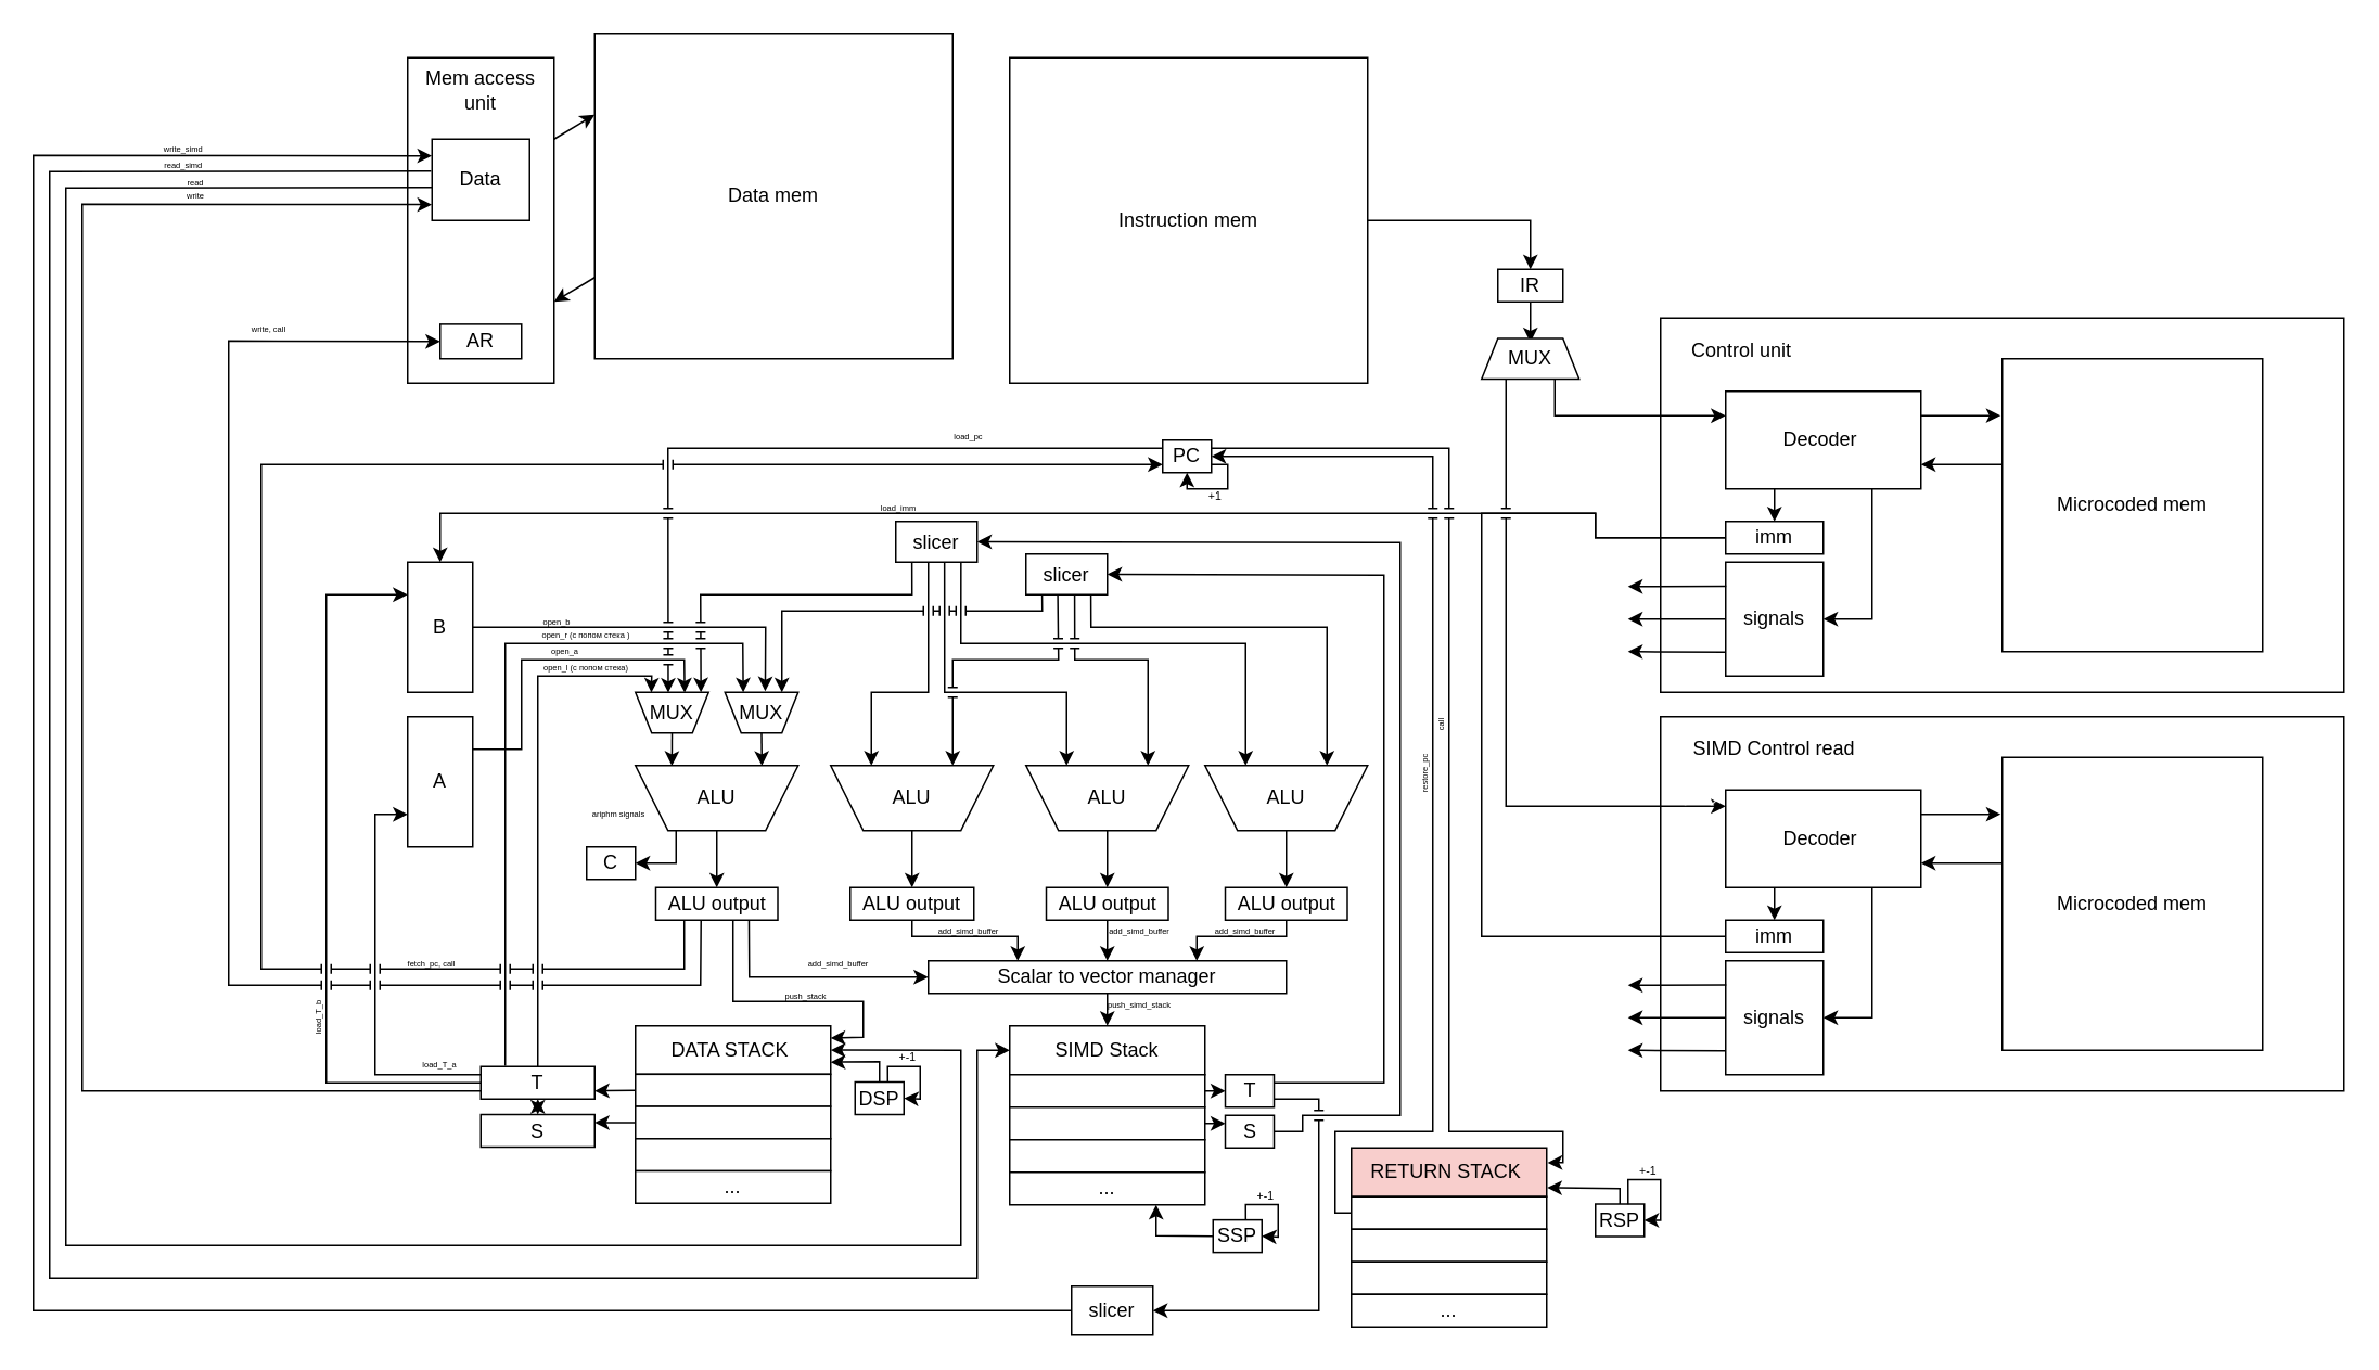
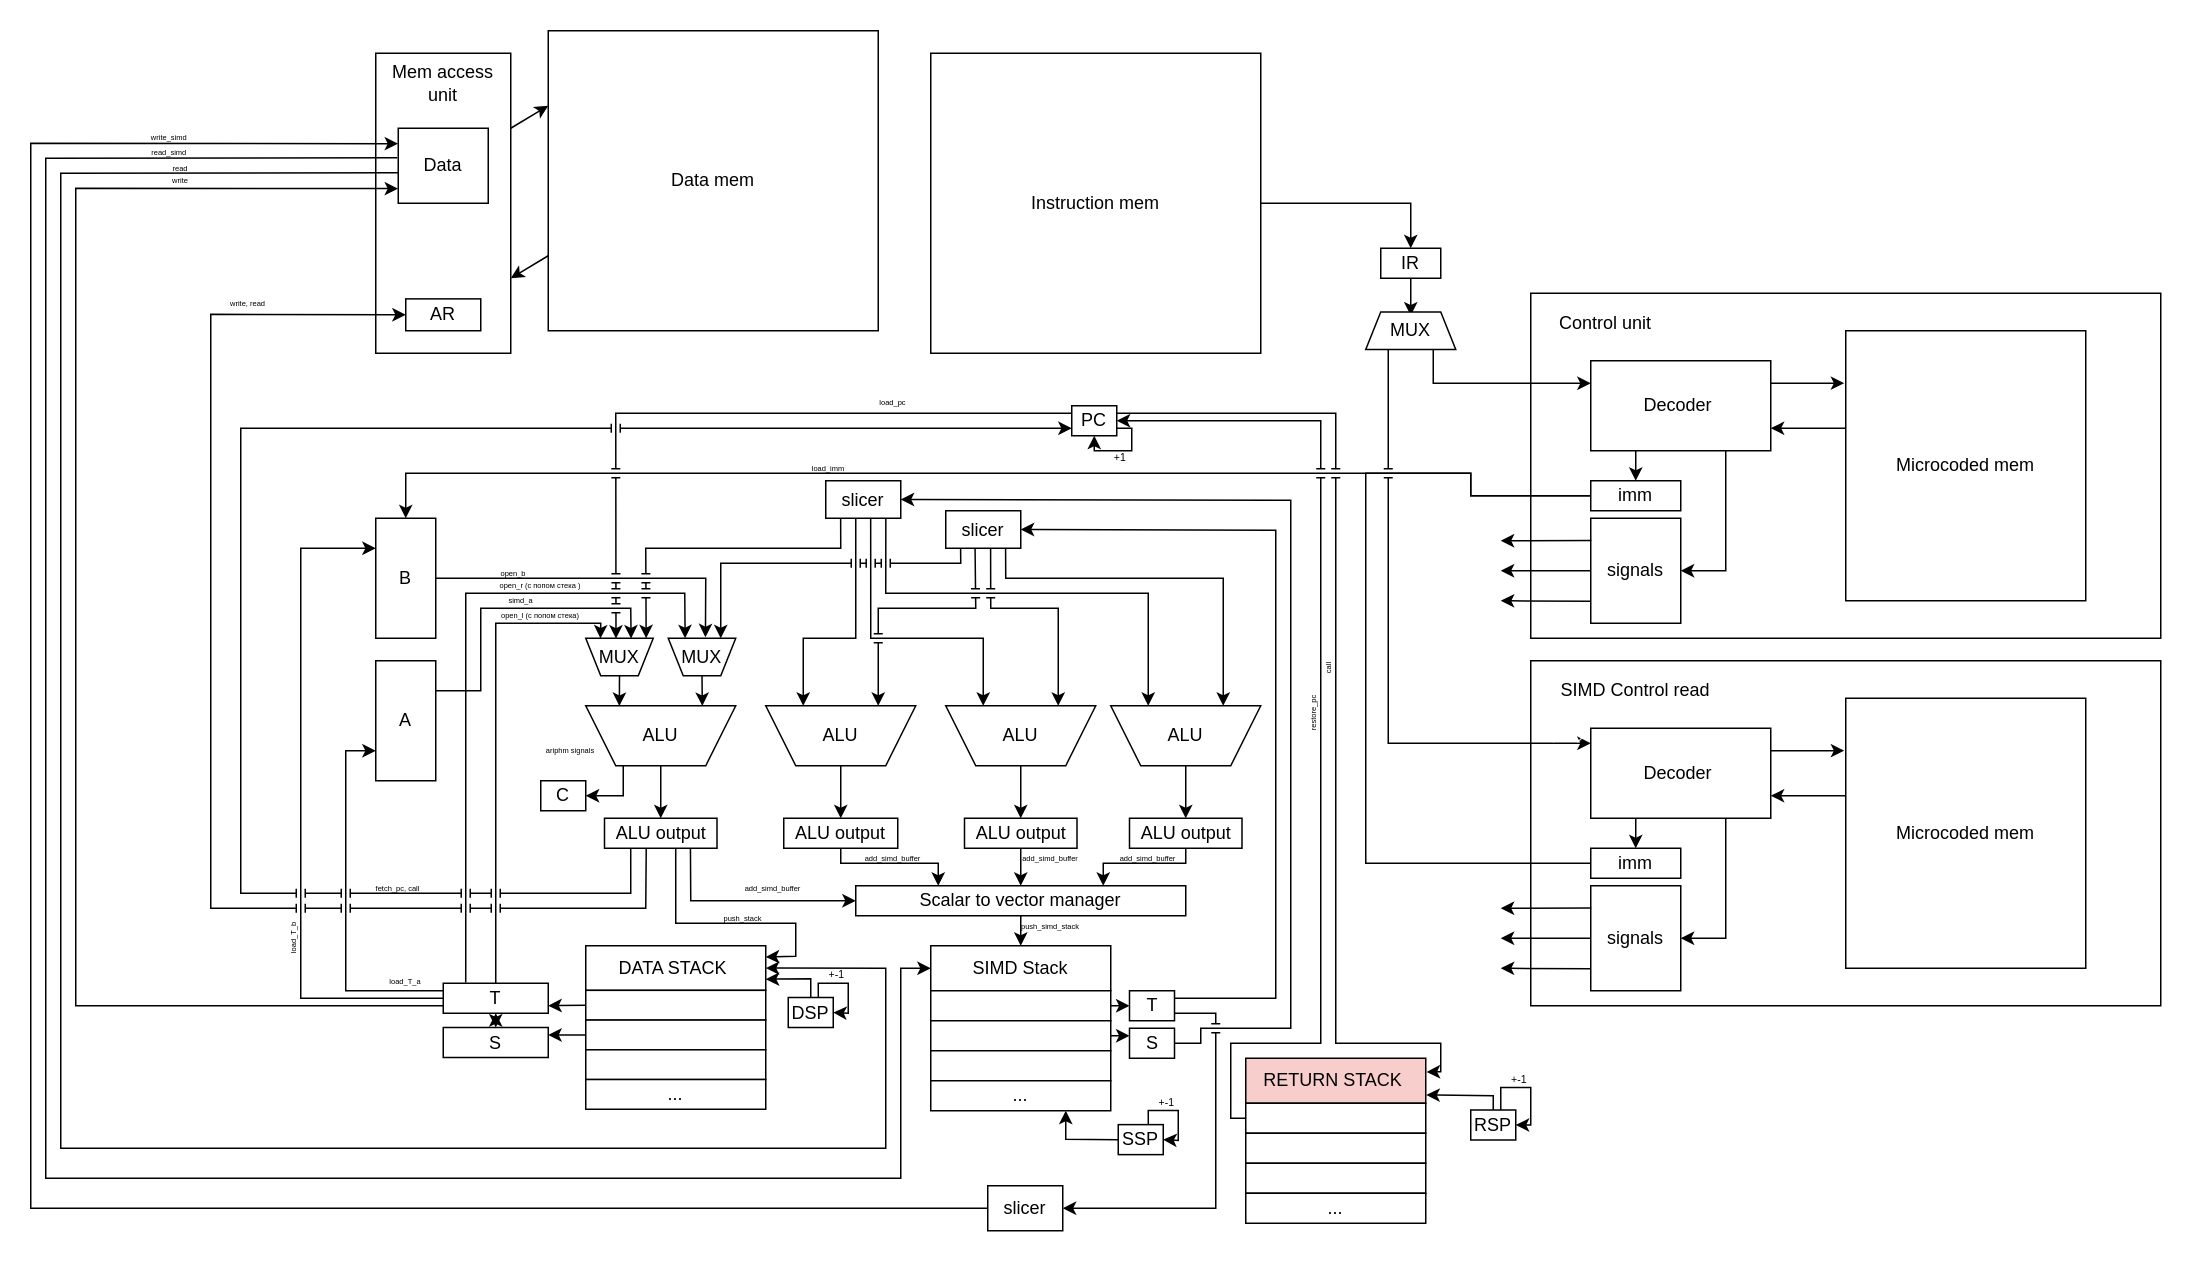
- <mxCell id="89" value="&lt;span style=&quot;font-size: 5px;&quot;&gt;write, call&lt;/span&gt;" style="text;html=1;align=center;verticalAlign=middle;whiteSpace=wrap;rounded=0;direction=west;" vertex="1" parent="1"><mxGeometry x="140" y="190" width="50" height="20" as="geometry" /></mxCell>
+ <mxCell id="89" value="&lt;span style=&quot;font-size: 5px;&quot;&gt;write, read&lt;/span&gt;" style="text;html=1;align=center;verticalAlign=middle;whiteSpace=wrap;rounded=0;direction=west;" vertex="1" parent="1"><mxGeometry x="140" y="190" width="50" height="20" as="geometry" /></mxCell>
- <mxCell id="77" value="&lt;font style=&quot;font-size: 5px;&quot;&gt;open_a&lt;/font&gt;" style="text;html=1;align=center;verticalAlign=middle;whiteSpace=wrap;rounded=0;" vertex="1" parent="1"><mxGeometry x="332.5" y="385" width="27.5" height="25" as="geometry" /></mxCell>
+ <mxCell id="77" value="&lt;font style=&quot;font-size: 5px;&quot;&gt;simd_a&lt;/font&gt;" style="text;html=1;align=center;verticalAlign=middle;whiteSpace=wrap;rounded=0;" vertex="1" parent="1"><mxGeometry x="332.5" y="385" width="27.5" height="25" as="geometry" /></mxCell>
